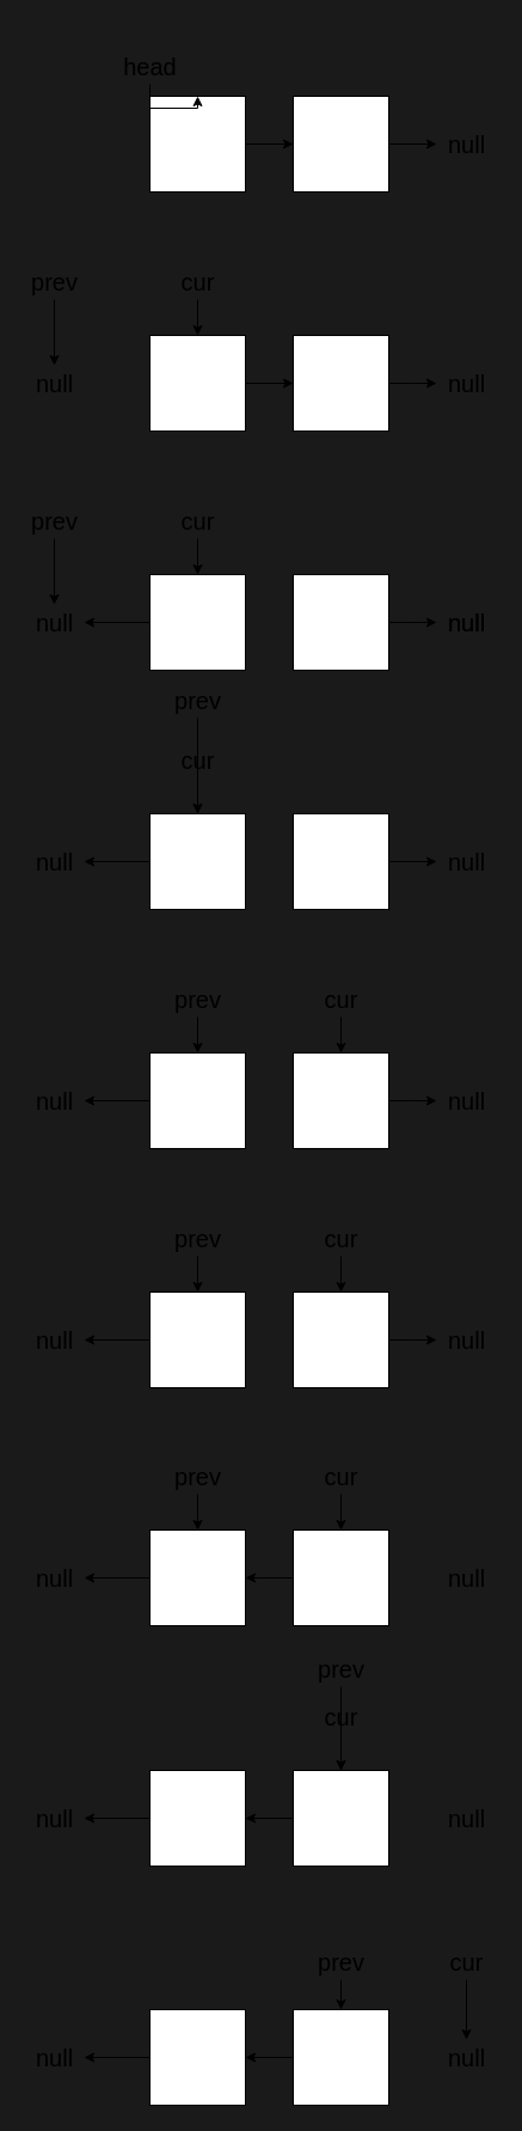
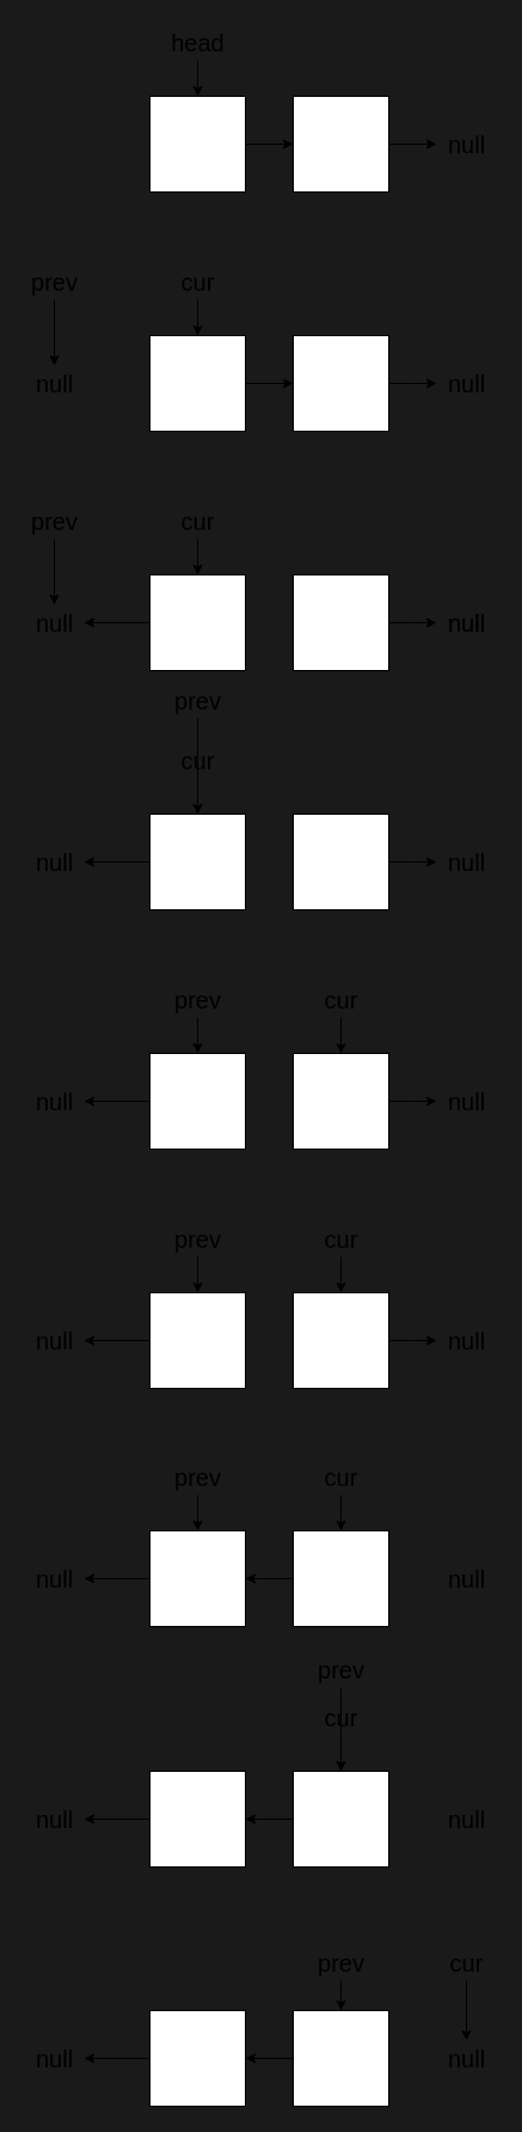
- <mxCell id="7" value="head" style="text;html=1;align=center;verticalAlign=middle;resizable=0;points=[];autosize=1;strokeColor=none;fontSize=20;" parent="1" vertex="1"><mxGeometry x="95" y="40" width="60" height="30" as="geometry" /></mxCell>
+ <mxCell id="7" value="head" style="text;html=1;align=center;verticalAlign=middle;resizable=0;points=[];autosize=1;strokeColor=none;fontSize=20;" parent="1" vertex="1"><mxGeometry x="135" y="20" width="60" height="30" as="geometry" /></mxCell>
